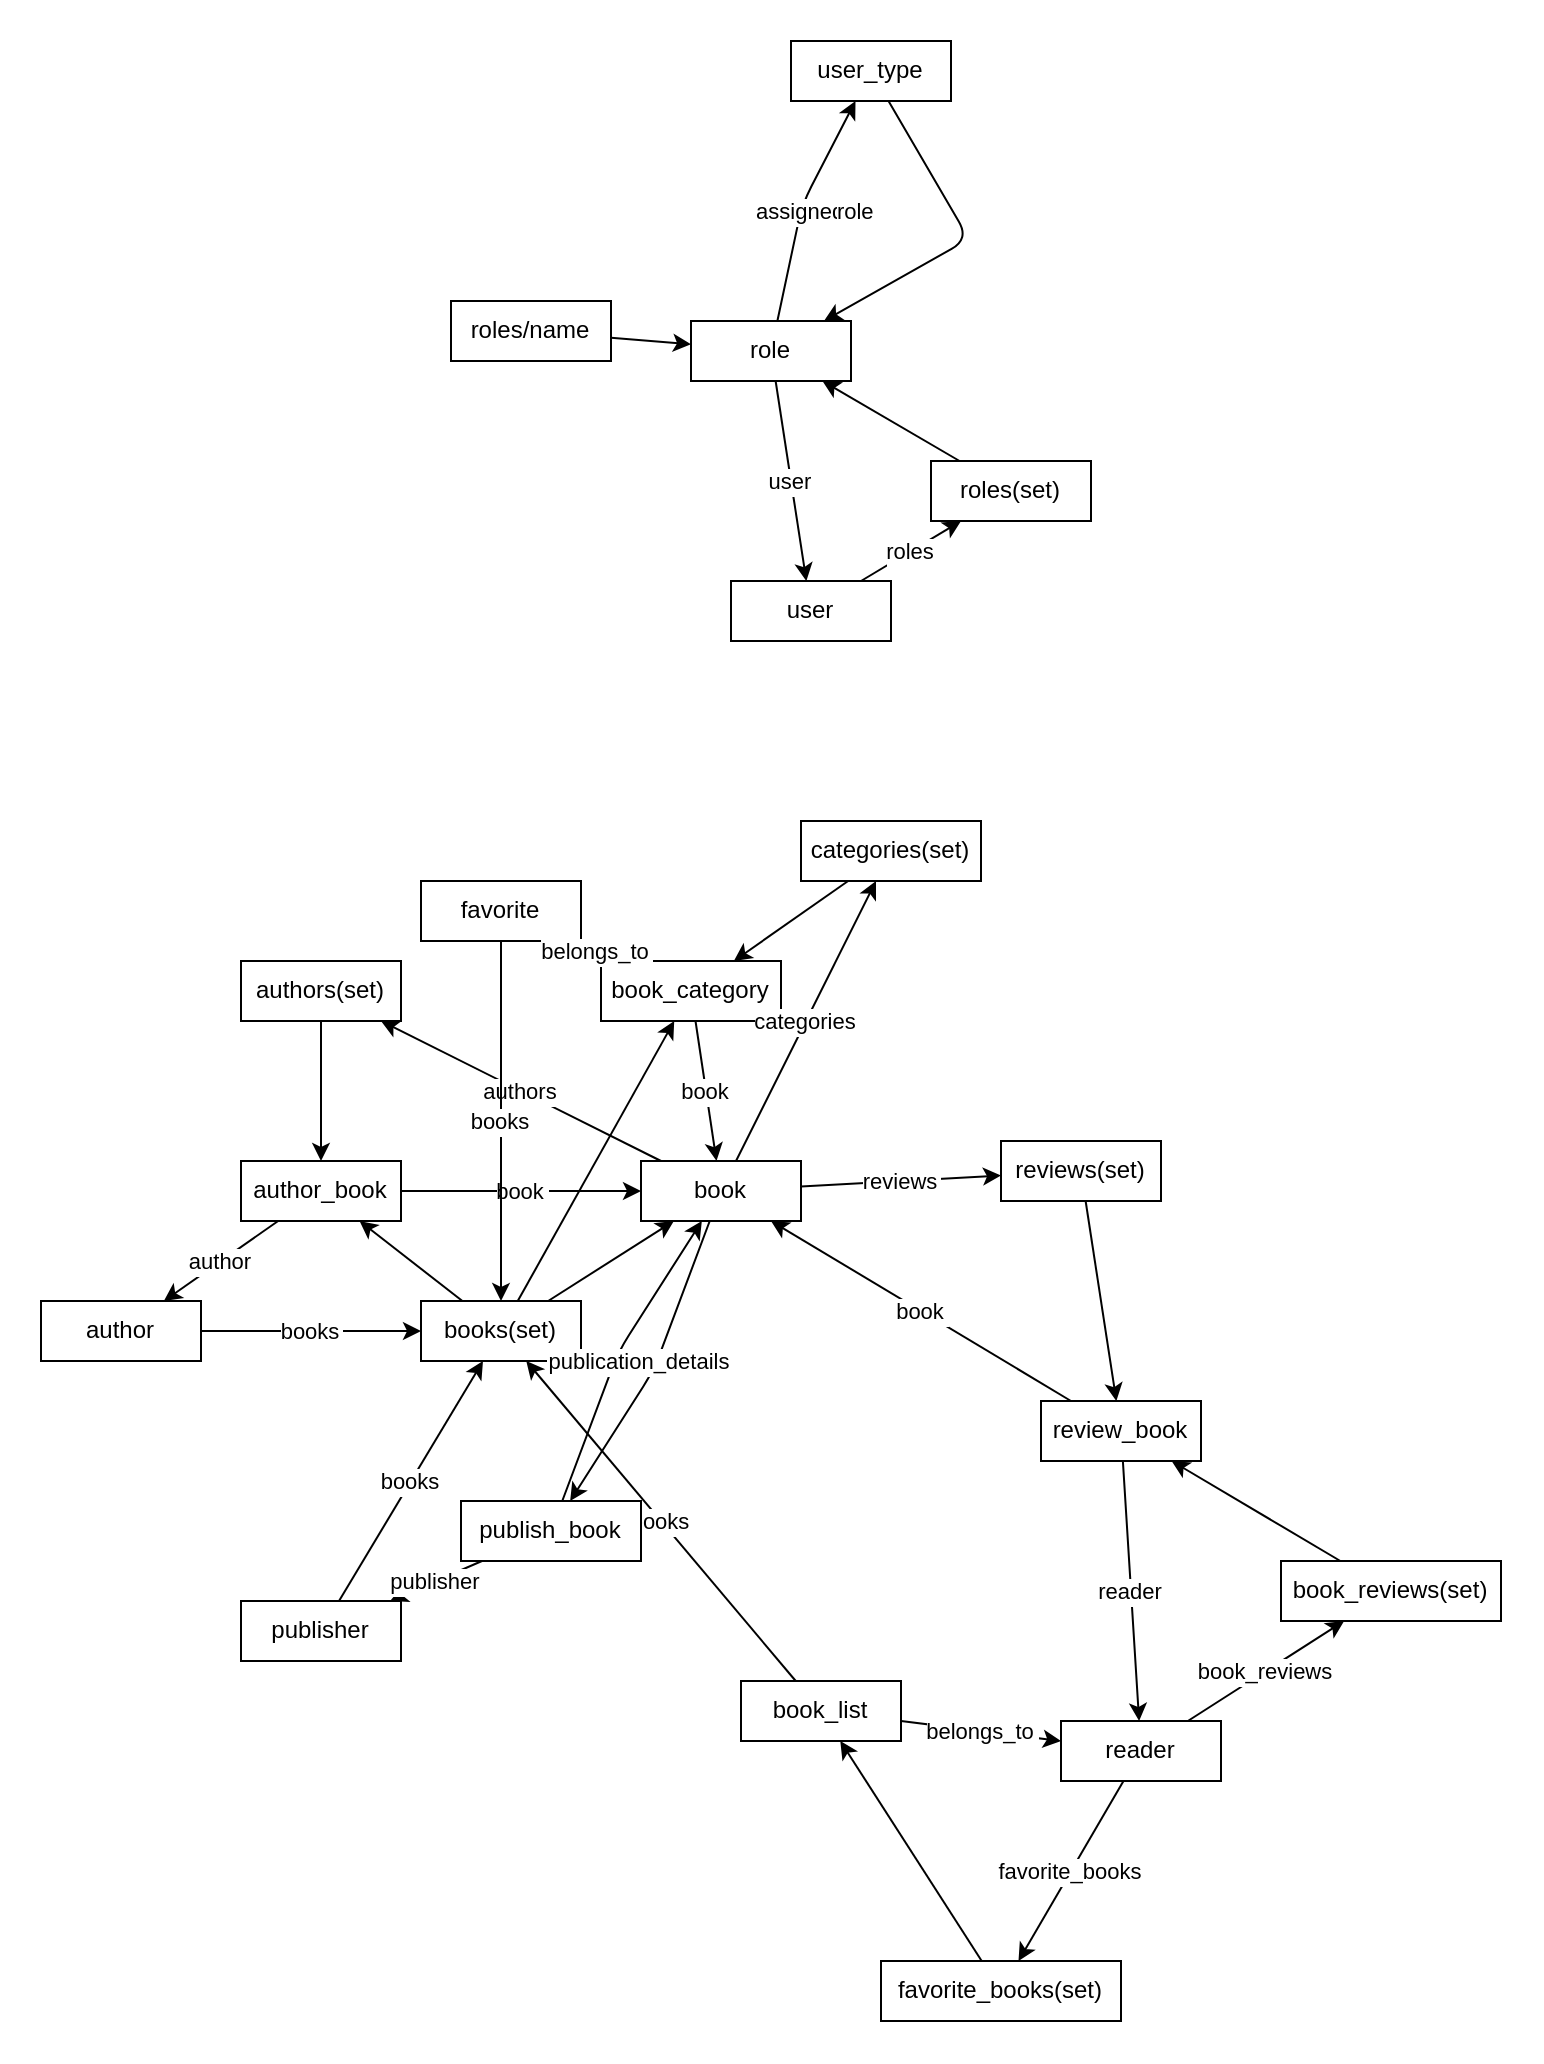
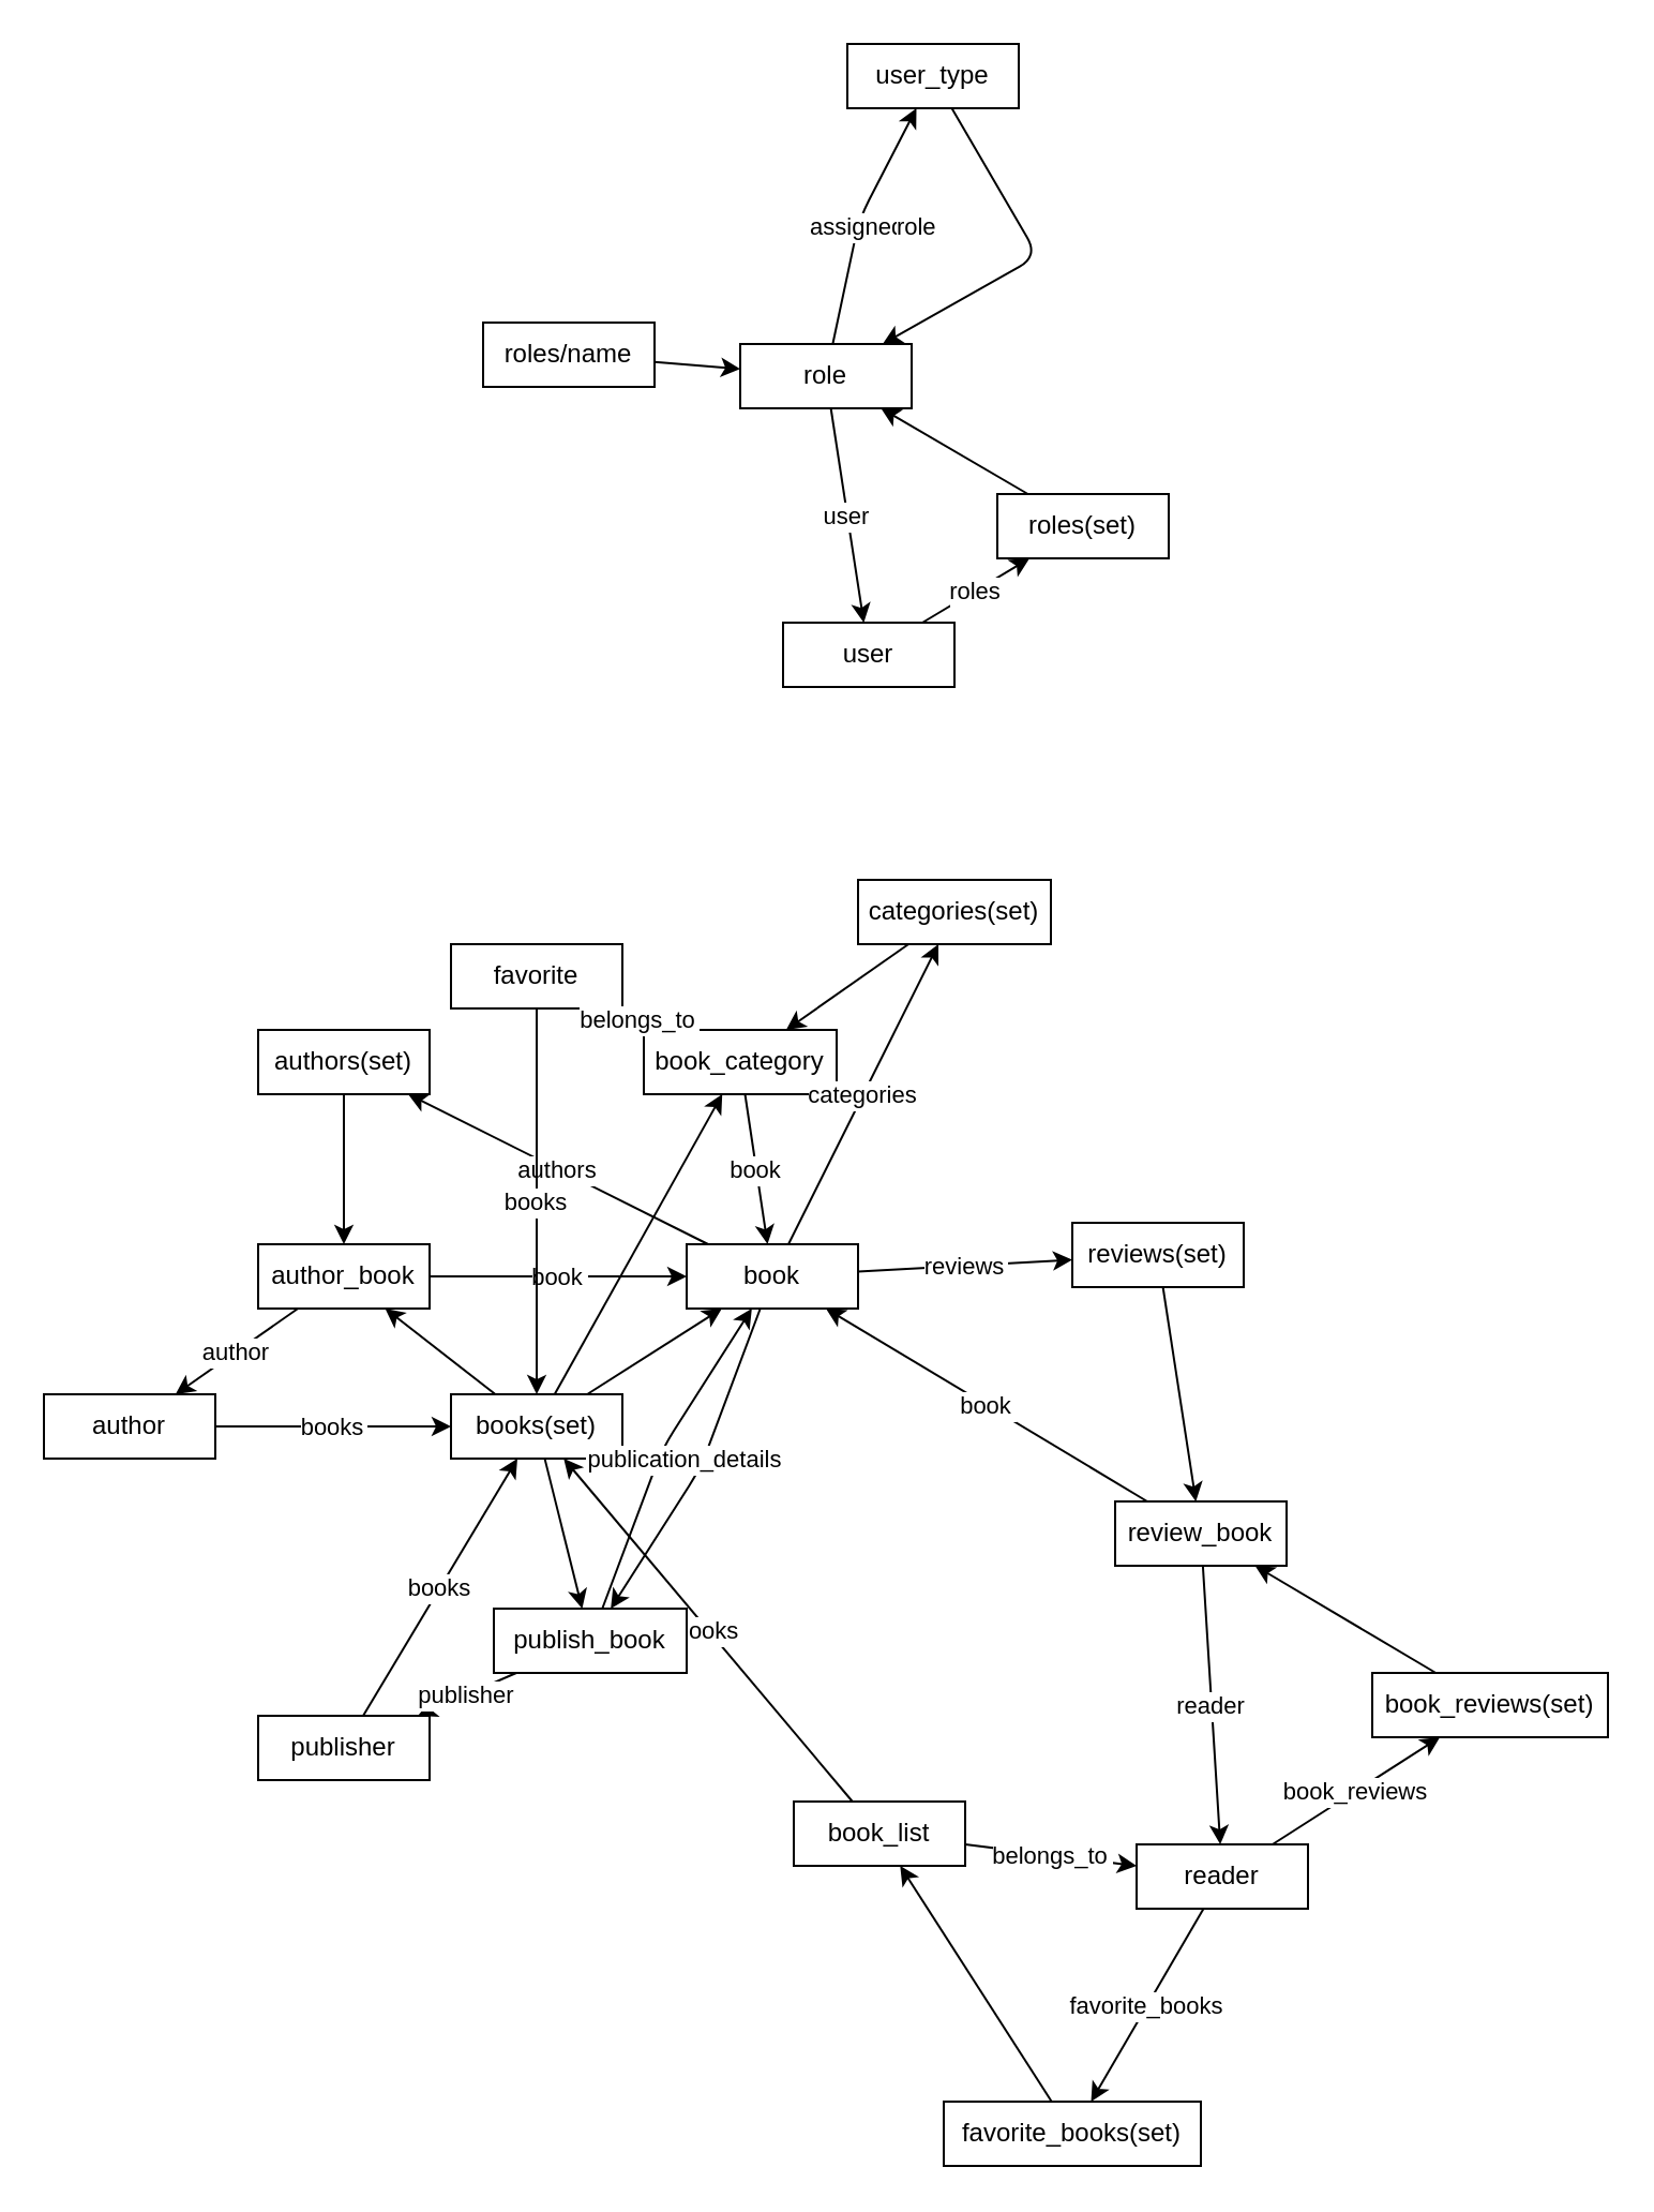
+ <mxCell id="42" value="" edge="1" source="14" target="41" parent="1"><mxGeometry x="-132" y="-281" as="geometry" /></mxCell>
